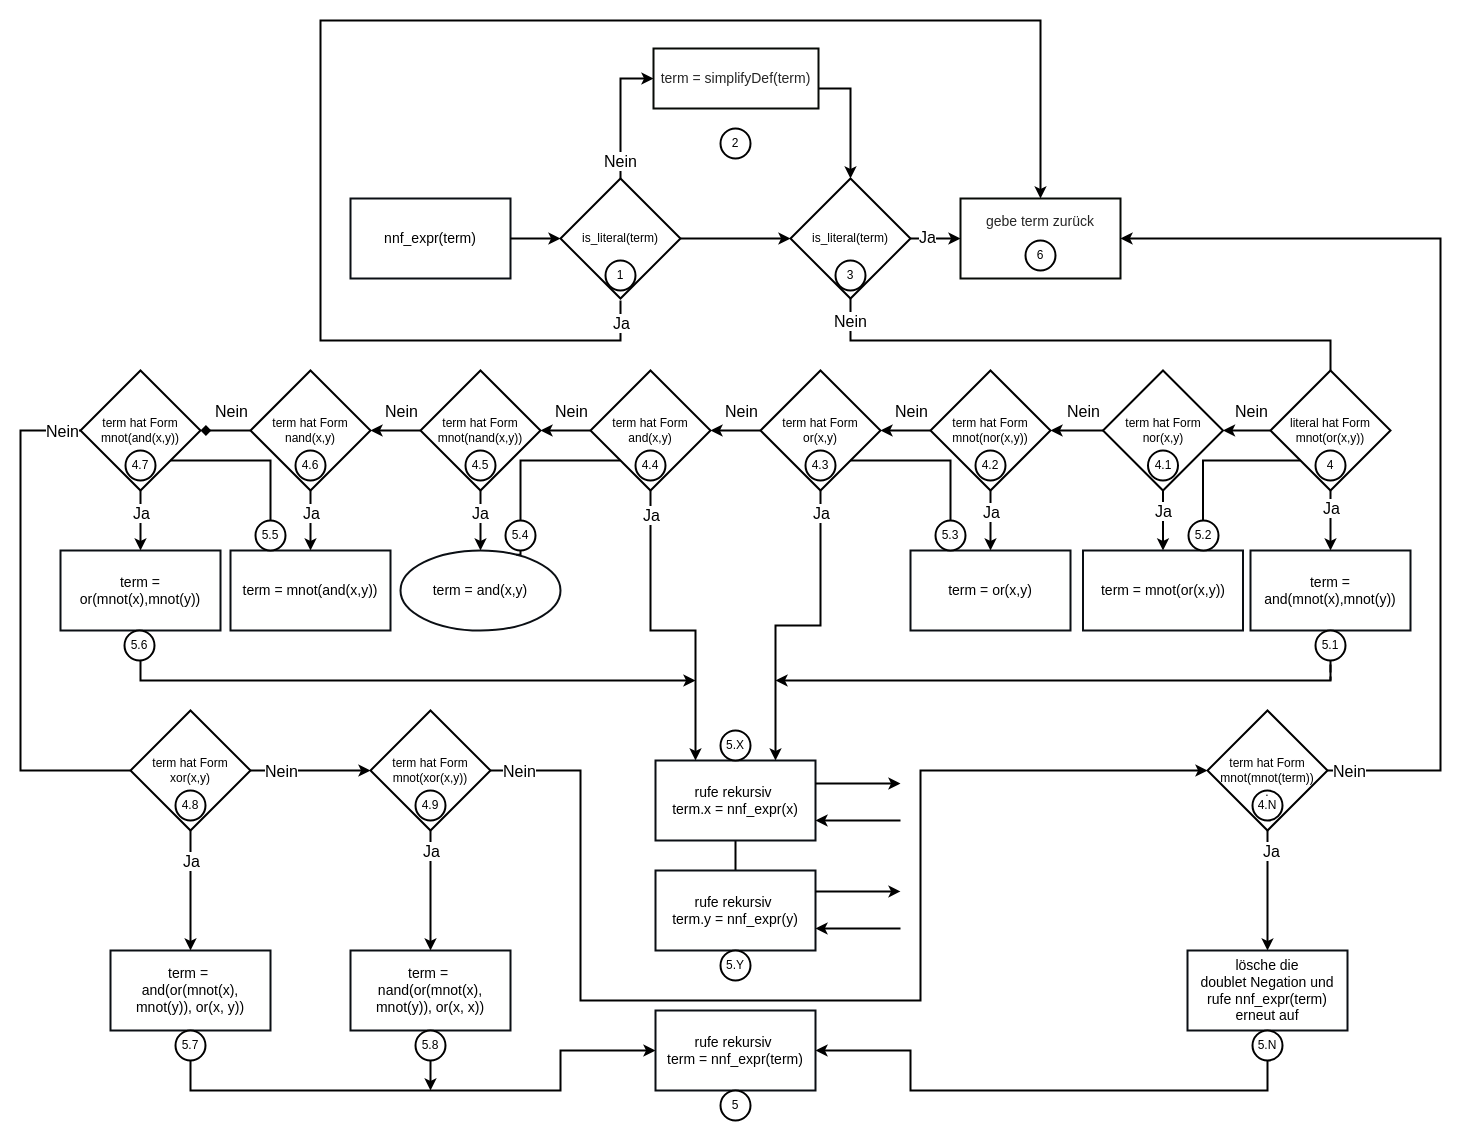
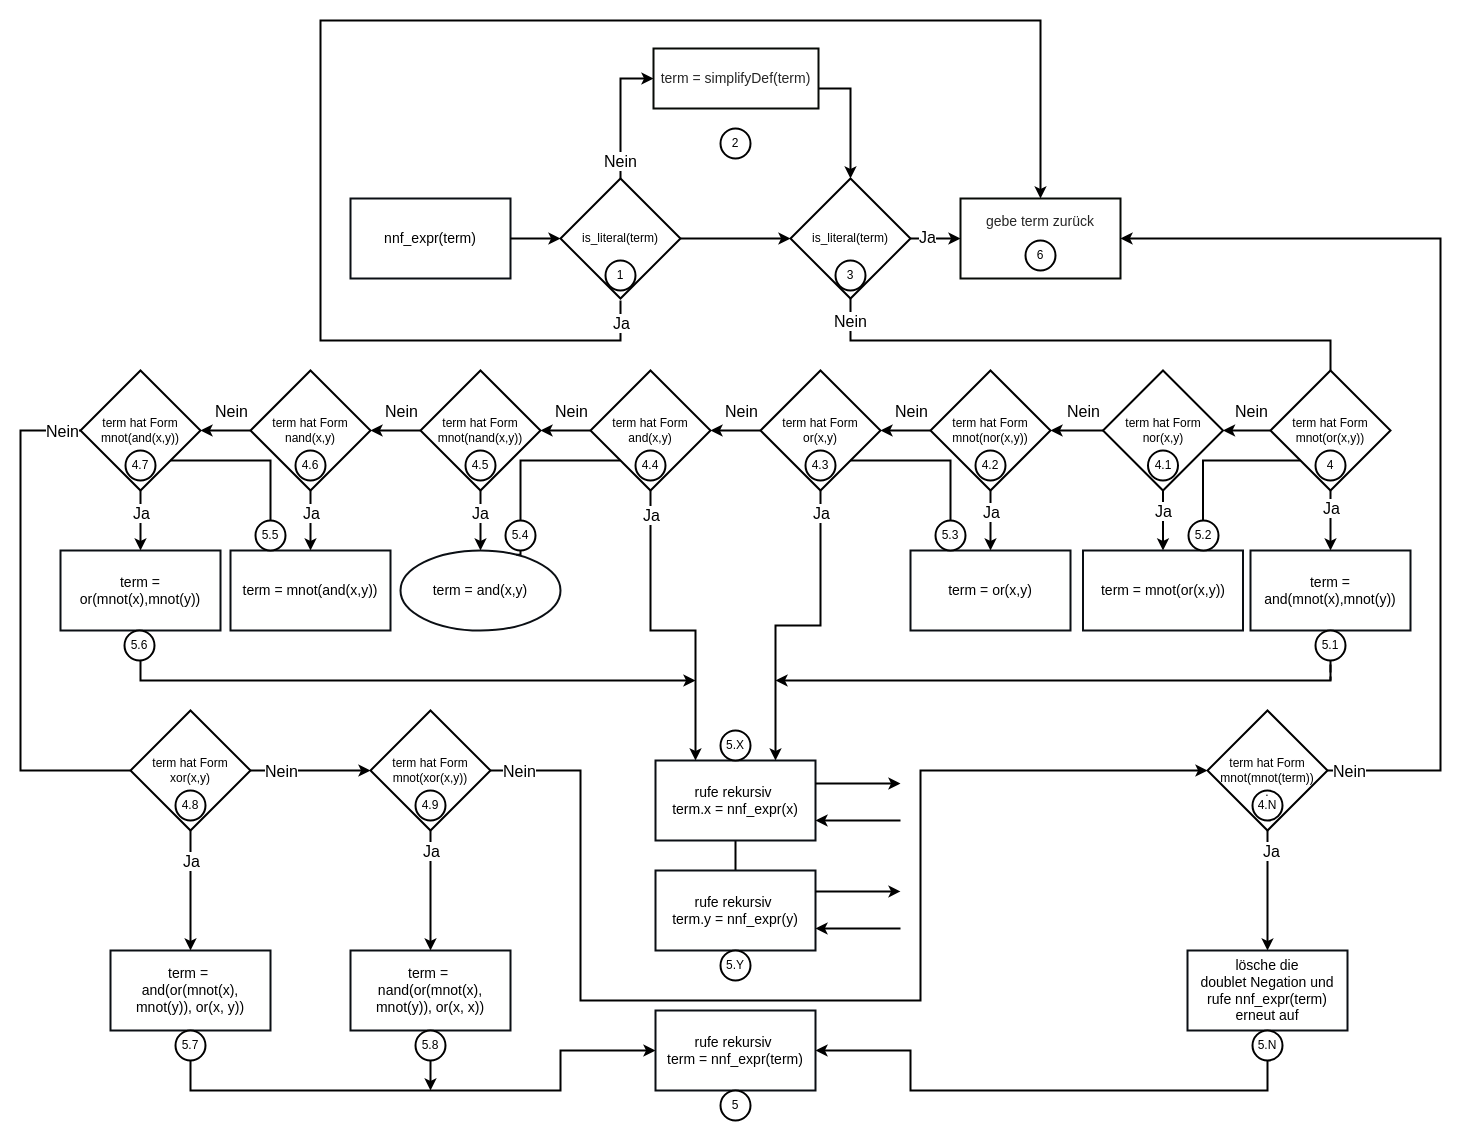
- <mxCell id="60" style="edgeStyle=orthogonalEdgeStyle;rounded=0;orthogonalLoop=1;jettySize=auto;html=1;entryX=1;entryY=0.5;entryDx=0;entryDy=0;startArrow=none;startFill=0;endArrow=diamond;endFill=1;strokeWidth=2;" parent="1" source="61" target="68" edge="1"><mxGeometry relative="1" as="geometry" /></mxCell>
+ <mxCell id="60" style="edgeStyle=orthogonalEdgeStyle;rounded=0;orthogonalLoop=1;jettySize=auto;html=1;entryX=1;entryY=0.5;entryDx=0;entryDy=0;startArrow=none;startFill=0;endArrow=classic;endFill=1;strokeWidth=2;" parent="1" source="61" target="68" edge="1"><mxGeometry relative="1" as="geometry" /></mxCell>
- <mxCell id="34" value="literal hat Form&lt;br&gt;mnot(or(x,y))" style="rhombus;whiteSpace=wrap;html=1;fillColor=none;strokeWidth=2;" parent="1" vertex="1"><mxGeometry x="1270" y="370" width="120" height="120" as="geometry" /></mxCell>
+ <mxCell id="34" value="term hat Form&lt;br&gt;mnot(or(x,y))" style="rhombus;whiteSpace=wrap;html=1;fillColor=none;strokeWidth=2;" parent="1" vertex="1"><mxGeometry x="1270" y="370" width="120" height="120" as="geometry" /></mxCell>
